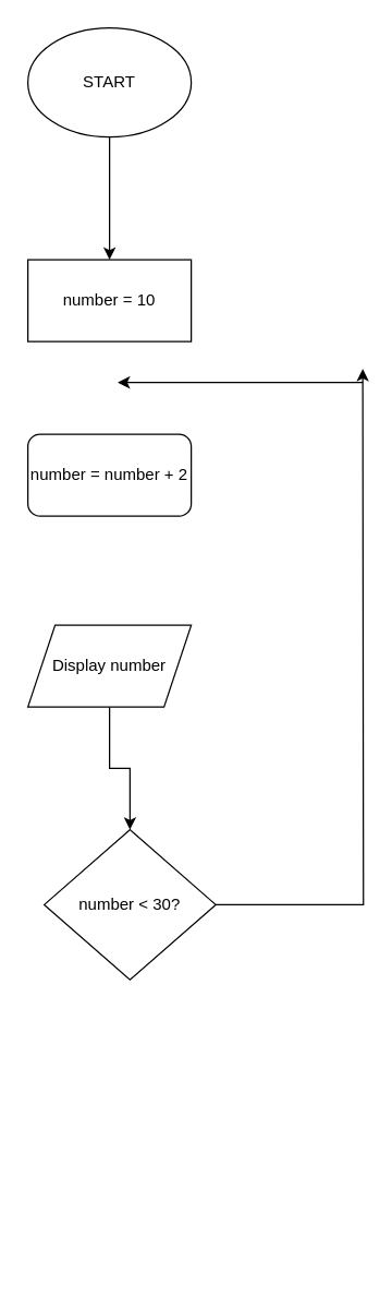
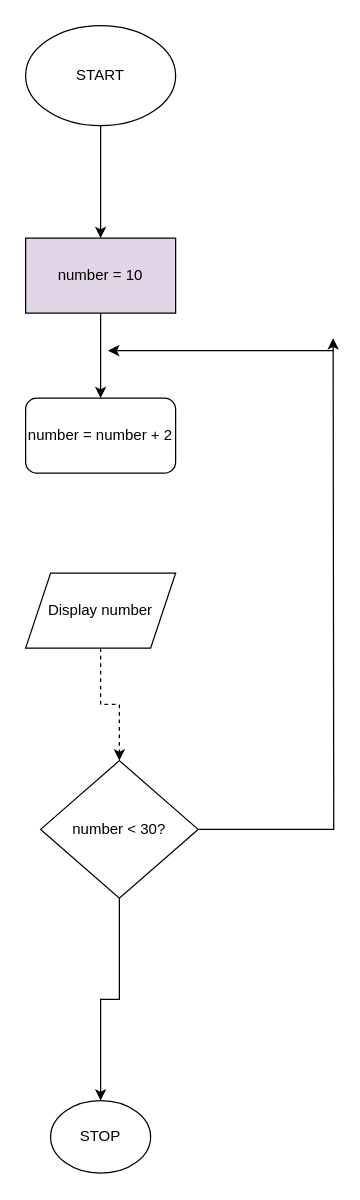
- <mxCell id="5" value="number = 10" style="whiteSpace=wrap;html=1;" vertex="1" parent="1"><mxGeometry x="20" y="190" width="120" height="60" as="geometry" /></mxCell>
+ <mxCell id="5" value="number = 10" style="whiteSpace=wrap;html=1;fillColor=#e1d5e7;" vertex="1" parent="1"><mxGeometry x="20" y="190" width="120" height="60" as="geometry" /></mxCell>
+ <mxCell id="4" value="" style="edgeStyle=orthogonalEdgeStyle;rounded=0;orthogonalLoop=1;jettySize=auto;html=1;entryX=0.5;entryY=0;entryDx=0;entryDy=0;" edge="1" parent="1" source="5" target="6"><mxGeometry relative="1" as="geometry"><mxPoint x="80" y="320" as="targetPoint" /></mxGeometry></mxCell>
- <mxCell id="7" style="edgeStyle=orthogonalEdgeStyle;rounded=0;orthogonalLoop=1;jettySize=auto;html=1;entryX=0.5;entryY=0;entryDx=0;entryDy=0;" edge="1" parent="1" source="8" target="11"><mxGeometry relative="1" as="geometry" /></mxCell>
+ <mxCell id="7" style="edgeStyle=orthogonalEdgeStyle;rounded=0;orthogonalLoop=1;jettySize=auto;html=1;entryX=0.5;entryY=0;entryDx=0;entryDy=0;dashed=1;" edge="1" parent="1" source="8" target="11"><mxGeometry relative="1" as="geometry" /></mxCell>
+ <mxCell id="10" value="" style="edgeStyle=orthogonalEdgeStyle;rounded=0;orthogonalLoop=1;jettySize=auto;html=1;" edge="1" parent="1" source="11" target="13"><mxGeometry relative="1" as="geometry" /></mxCell>
+ <mxCell id="13" value="STOP" style="ellipse;whiteSpace=wrap;html=1;" vertex="1" parent="1"><mxGeometry x="40" y="880" width="80" height="58" as="geometry" /></mxCell>
